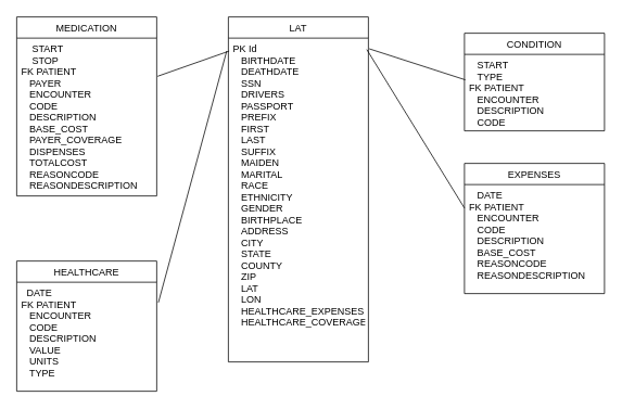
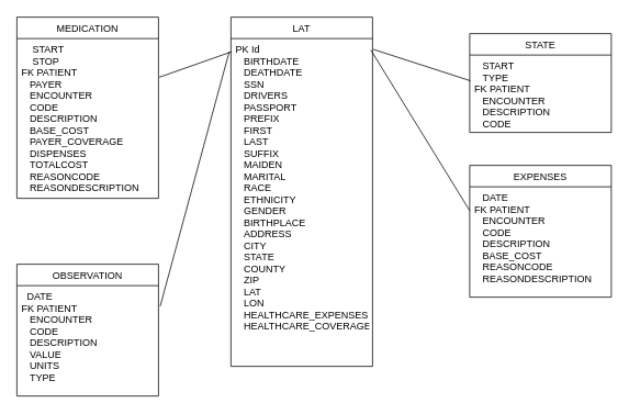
- <mxCell id="4" value="CONDITION" style="swimlane;fontStyle=0;childLayout=stackLayout;horizontal=1;startSize=26;fillColor=none;horizontalStack=0;resizeParent=1;resizeParentMax=0;resizeLast=0;collapsible=1;marginBottom=0;" vertex="1" parent="1"><mxGeometry x="570" y="40" width="172" height="120" as="geometry" /></mxCell>
+ <mxCell id="4" value="STATE" style="swimlane;fontStyle=0;childLayout=stackLayout;horizontal=1;startSize=26;fillColor=none;horizontalStack=0;resizeParent=1;resizeParentMax=0;resizeLast=0;collapsible=1;marginBottom=0;" vertex="1" parent="1"><mxGeometry x="570" y="40" width="172" height="120" as="geometry" /></mxCell>
- <mxCell id="10" value="HEALTHCARE" style="swimlane;fontStyle=0;childLayout=stackLayout;horizontal=1;startSize=26;fillColor=none;horizontalStack=0;resizeParent=1;resizeParentMax=0;resizeLast=0;collapsible=1;marginBottom=0;" vertex="1" parent="1"><mxGeometry x="20" y="320" width="172" height="160" as="geometry" /></mxCell>
+ <mxCell id="10" value="OBSERVATION" style="swimlane;fontStyle=0;childLayout=stackLayout;horizontal=1;startSize=26;fillColor=none;horizontalStack=0;resizeParent=1;resizeParentMax=0;resizeLast=0;collapsible=1;marginBottom=0;" vertex="1" parent="1"><mxGeometry x="20" y="320" width="172" height="160" as="geometry" /></mxCell>
